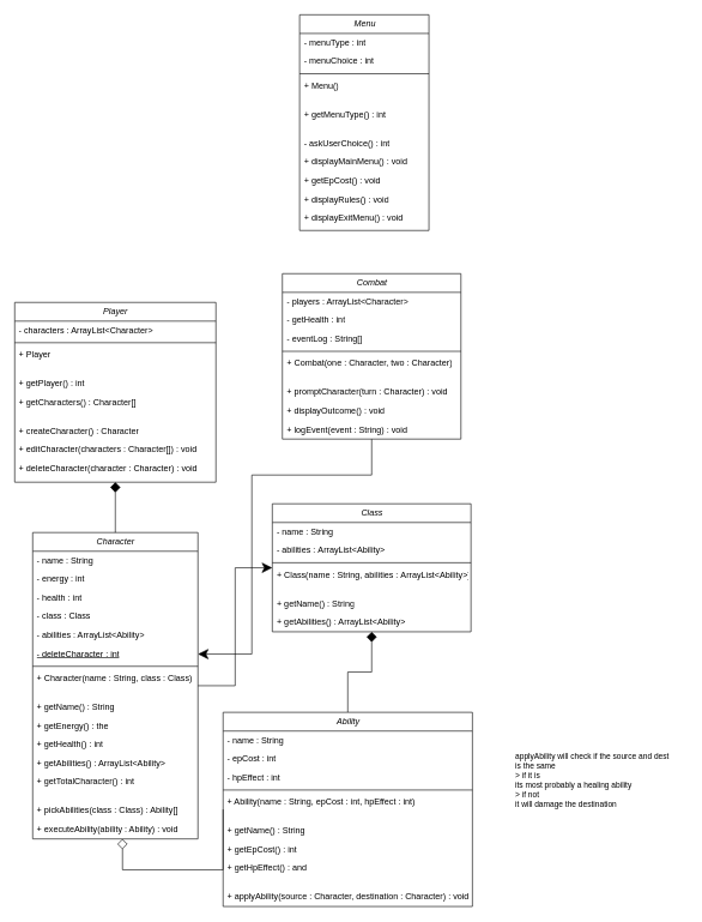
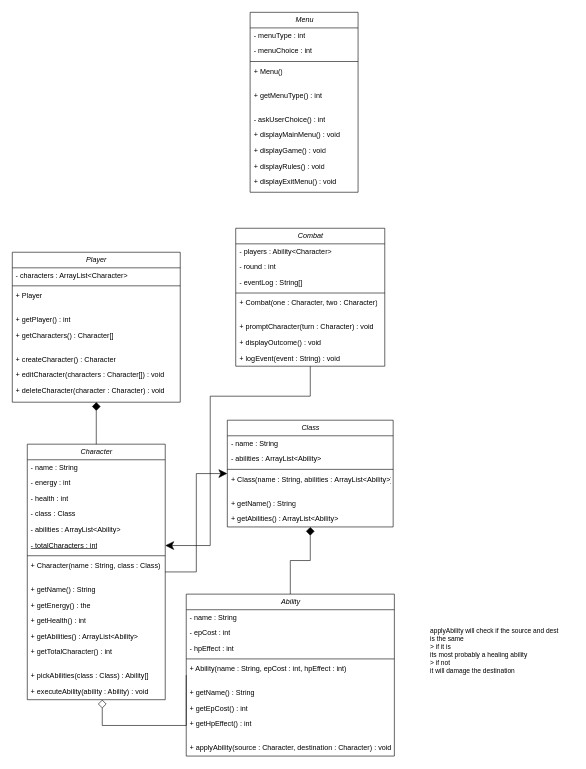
- <mxCell id="77" value="+ getEpCost() : void" style="text;align=left;verticalAlign=middle;spacingLeft=4;spacingRight=4;overflow=hidden;rotatable=0;points=[[0,0.5],[1,0.5]];portConstraint=eastwest;fontSize=12;fontFamily=Helvetica;textShadow=0;labelBorderColor=none;labelBackgroundColor=none;fontColor=default;html=1;" parent="67" vertex="1"><mxGeometry y="218" width="180" height="26" as="geometry" /></mxCell>
+ <mxCell id="77" value="+ displayGame() : void" style="text;align=left;verticalAlign=middle;spacingLeft=4;spacingRight=4;overflow=hidden;rotatable=0;points=[[0,0.5],[1,0.5]];portConstraint=eastwest;fontSize=12;fontFamily=Helvetica;textShadow=0;labelBorderColor=none;labelBackgroundColor=none;fontColor=default;html=1;" parent="67" vertex="1"><mxGeometry y="218" width="180" height="26" as="geometry" /></mxCell>
- <mxCell id="57" value="- players : ArrayList&amp;lt;Character&amp;gt;" style="text;align=left;verticalAlign=middle;spacingLeft=4;spacingRight=4;overflow=hidden;rotatable=0;points=[[0,0.5],[1,0.5]];portConstraint=eastwest;fontSize=12;fontFamily=Helvetica;textShadow=0;labelBorderColor=none;labelBackgroundColor=none;fontColor=default;html=1;" parent="56" vertex="1"><mxGeometry y="26" width="248.5" height="26" as="geometry" /></mxCell>
+ <mxCell id="57" value="- players : Ability&amp;lt;Character&amp;gt;" style="text;align=left;verticalAlign=middle;spacingLeft=4;spacingRight=4;overflow=hidden;rotatable=0;points=[[0,0.5],[1,0.5]];portConstraint=eastwest;fontSize=12;fontFamily=Helvetica;textShadow=0;labelBorderColor=none;labelBackgroundColor=none;fontColor=default;html=1;" parent="56" vertex="1"><mxGeometry y="26" width="248.5" height="26" as="geometry" /></mxCell>
- <mxCell id="58" value="- getHealth : int" style="text;align=left;verticalAlign=middle;spacingLeft=4;spacingRight=4;overflow=hidden;rotatable=0;points=[[0,0.5],[1,0.5]];portConstraint=eastwest;fontSize=12;fontFamily=Helvetica;textShadow=0;labelBorderColor=none;labelBackgroundColor=none;fontColor=default;html=1;" parent="56" vertex="1"><mxGeometry y="52" width="248.5" height="26" as="geometry" /></mxCell>
+ <mxCell id="58" value="- round : int" style="text;align=left;verticalAlign=middle;spacingLeft=4;spacingRight=4;overflow=hidden;rotatable=0;points=[[0,0.5],[1,0.5]];portConstraint=eastwest;fontSize=12;fontFamily=Helvetica;textShadow=0;labelBorderColor=none;labelBackgroundColor=none;fontColor=default;html=1;" parent="56" vertex="1"><mxGeometry y="52" width="248.5" height="26" as="geometry" /></mxCell>
- <mxCell id="10" value="- deleteCharacter : int" style="text;align=left;verticalAlign=middle;spacingLeft=4;spacingRight=4;overflow=hidden;rotatable=0;points=[[0,0.5],[1,0.5]];portConstraint=eastwest;rounded=0;shadow=0;fontSize=12;fontFamily=Helvetica;textShadow=0;labelBorderColor=none;labelBackgroundColor=none;fontColor=default;html=1;fontStyle=4" parent="4" vertex="1"><mxGeometry y="156" width="230" height="26" as="geometry" /></mxCell>
+ <mxCell id="10" value="- totalCharacters : int" style="text;align=left;verticalAlign=middle;spacingLeft=4;spacingRight=4;overflow=hidden;rotatable=0;points=[[0,0.5],[1,0.5]];portConstraint=eastwest;rounded=0;shadow=0;fontSize=12;fontFamily=Helvetica;textShadow=0;labelBorderColor=none;labelBackgroundColor=none;fontColor=default;html=1;fontStyle=4" parent="4" vertex="1"><mxGeometry y="156" width="230" height="26" as="geometry" /></mxCell>
- <mxCell id="40" value="+ getHpEffect() : and" style="text;align=left;verticalAlign=middle;spacingLeft=4;spacingRight=4;overflow=hidden;rotatable=0;points=[[0,0.5],[1,0.5]];portConstraint=eastwest;fontSize=12;fontFamily=Helvetica;textShadow=0;labelBorderColor=none;labelBackgroundColor=none;fontColor=default;html=1;" parent="31" vertex="1"><mxGeometry y="204" width="347" height="26" as="geometry" /></mxCell>
+ <mxCell id="40" value="+ getHpEffect() : int" style="text;align=left;verticalAlign=middle;spacingLeft=4;spacingRight=4;overflow=hidden;rotatable=0;points=[[0,0.5],[1,0.5]];portConstraint=eastwest;fontSize=12;fontFamily=Helvetica;textShadow=0;labelBorderColor=none;labelBackgroundColor=none;fontColor=default;html=1;" parent="31" vertex="1"><mxGeometry y="204" width="347" height="26" as="geometry" /></mxCell>
